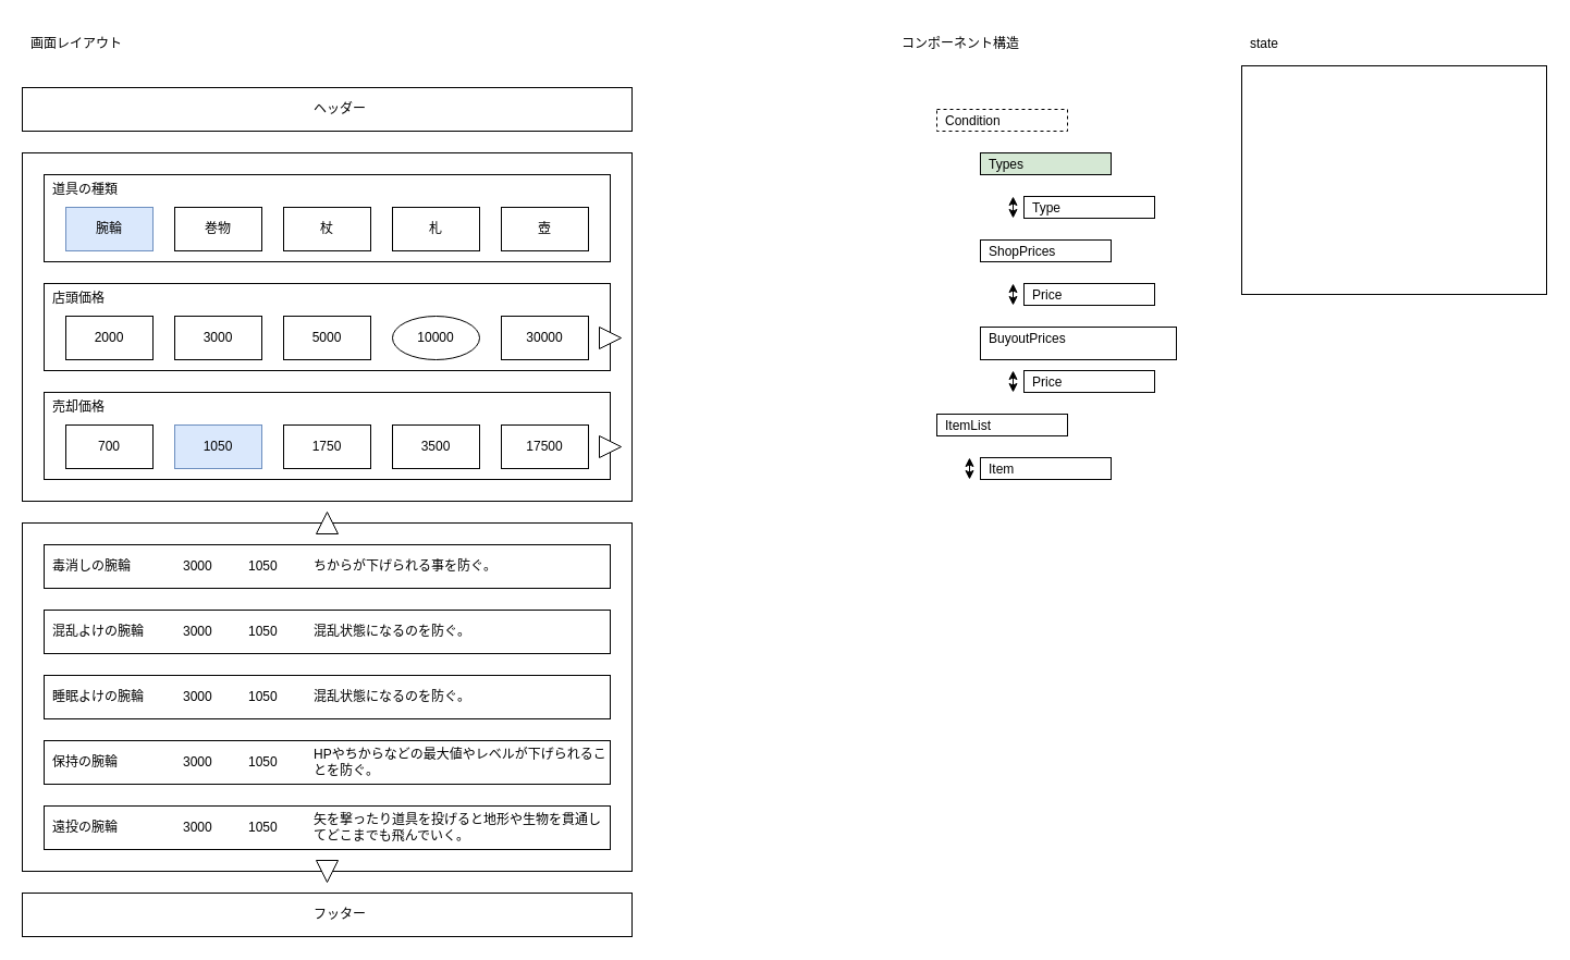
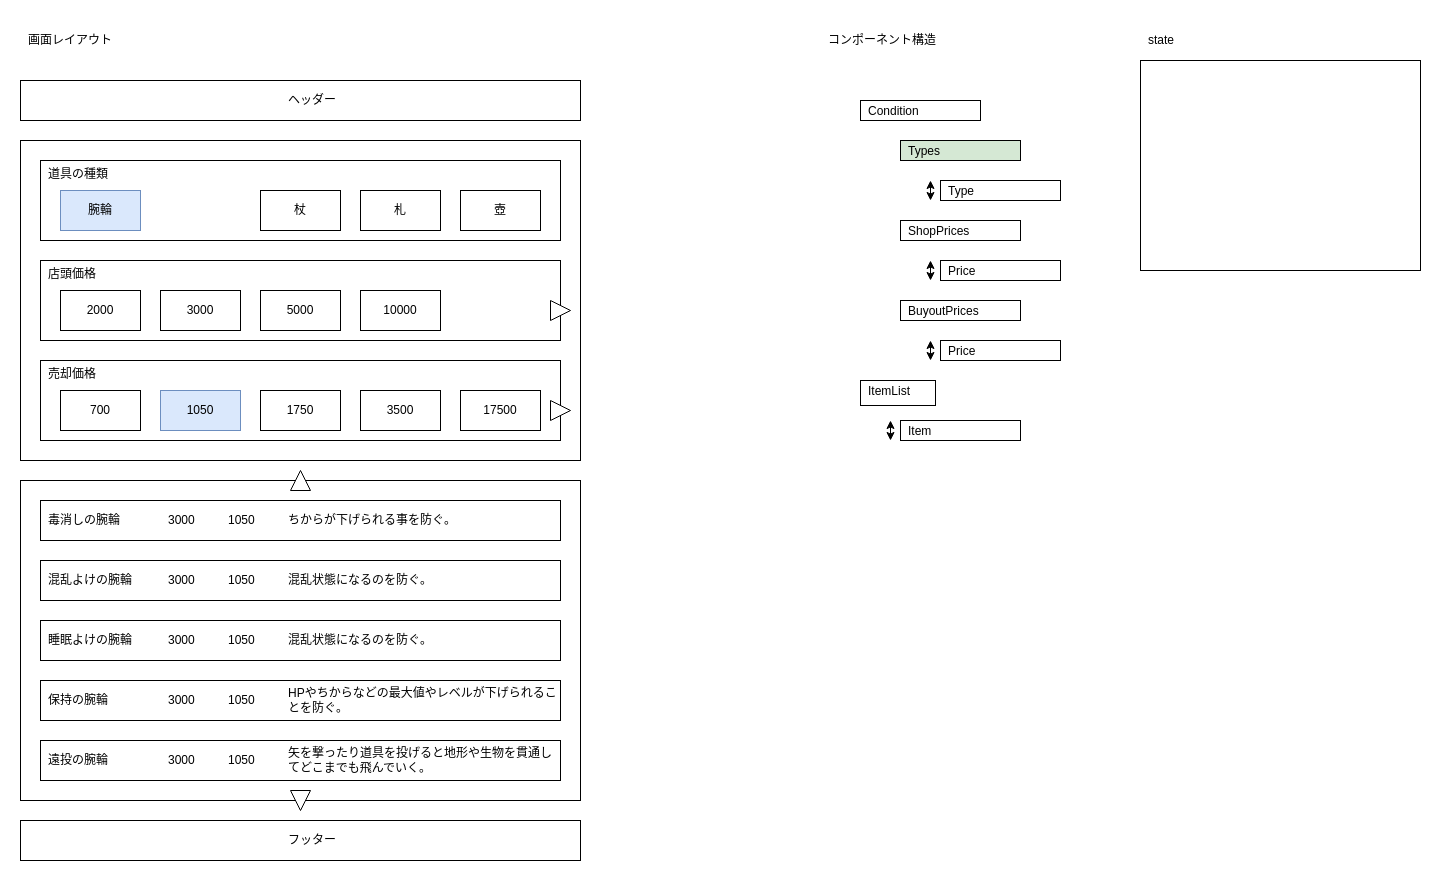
- <mxCell id="53" value="Condition" style="rounded=0;whiteSpace=wrap;html=1;align=left;verticalAlign=top;spacingLeft=6;spacingTop=-3;dashed=1;" vertex="1" parent="1"><mxGeometry x="860" y="100" width="120" height="20" as="geometry" /></mxCell>
+ <mxCell id="53" value="Condition" style="rounded=0;whiteSpace=wrap;html=1;align=left;verticalAlign=top;spacingLeft=6;spacingTop=-3;" vertex="1" parent="1"><mxGeometry x="860" y="100" width="120" height="20" as="geometry" /></mxCell>
- <mxCell id="7" value="巻物" style="rounded=0;whiteSpace=wrap;html=1;" vertex="1" parent="1"><mxGeometry x="160" y="190" width="80" height="40" as="geometry" /></mxCell>
- <mxCell id="15" value="10000" style="ellipse;whiteSpace=wrap;html=1;" vertex="1" parent="1"><mxGeometry x="360" y="290" width="80" height="40" as="geometry" /></mxCell>
+ <mxCell id="15" value="10000" style="rounded=0;whiteSpace=wrap;html=1;" vertex="1" parent="1"><mxGeometry x="360" y="290" width="80" height="40" as="geometry" /></mxCell>
- <mxCell id="14" value="30000" style="rounded=0;whiteSpace=wrap;html=1;" vertex="1" parent="1"><mxGeometry x="460" y="290" width="80" height="40" as="geometry" /></mxCell>
- <mxCell id="56" value="BuyoutPrices" style="rounded=0;whiteSpace=wrap;html=1;align=left;verticalAlign=top;spacingLeft=6;spacingTop=-3;" vertex="1" parent="1"><mxGeometry x="900" y="300" width="180" height="30" as="geometry" /></mxCell>
+ <mxCell id="56" value="BuyoutPrices" style="rounded=0;whiteSpace=wrap;html=1;align=left;verticalAlign=top;spacingLeft=6;spacingTop=-3;" vertex="1" parent="1"><mxGeometry x="900" y="300" width="120" height="20" as="geometry" /></mxCell>
- <mxCell id="58" value="ItemList" style="rounded=0;whiteSpace=wrap;html=1;align=left;verticalAlign=top;spacingLeft=6;spacingTop=-3;" vertex="1" parent="1"><mxGeometry x="860" y="380" width="120" height="20" as="geometry" /></mxCell>
+ <mxCell id="58" value="ItemList" style="rounded=0;whiteSpace=wrap;html=1;align=left;verticalAlign=top;spacingLeft=6;spacingTop=-3;" vertex="1" parent="1"><mxGeometry x="860" y="380" width="75" height="25" as="geometry" /></mxCell>
